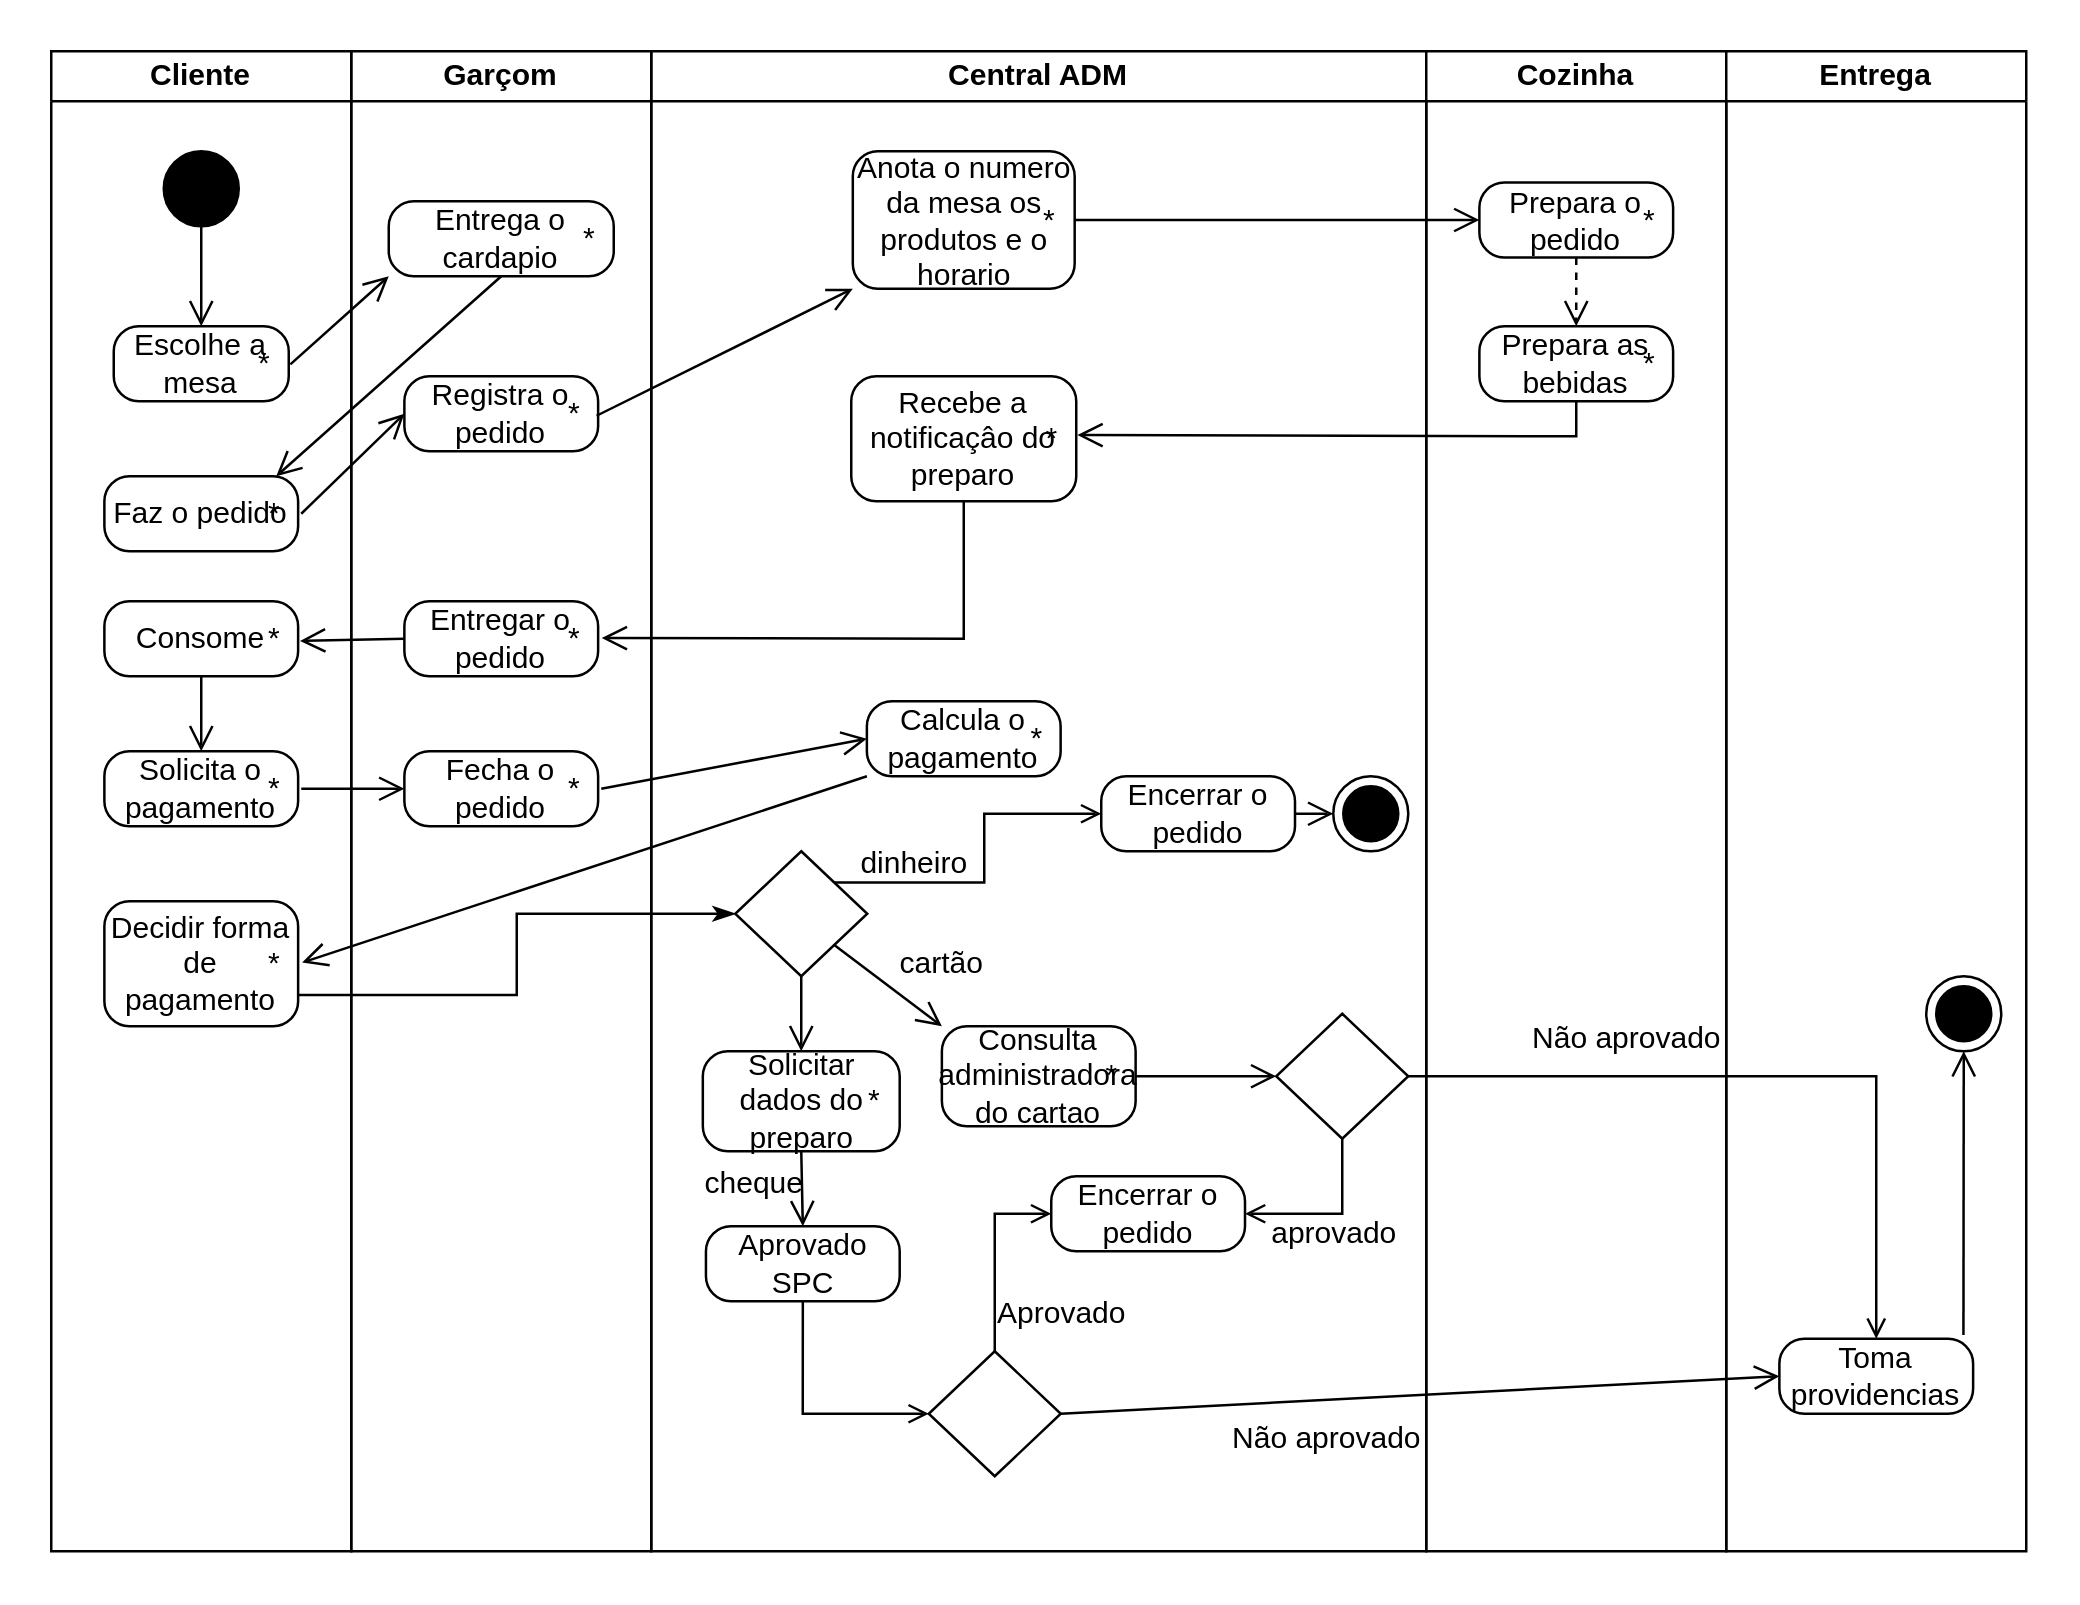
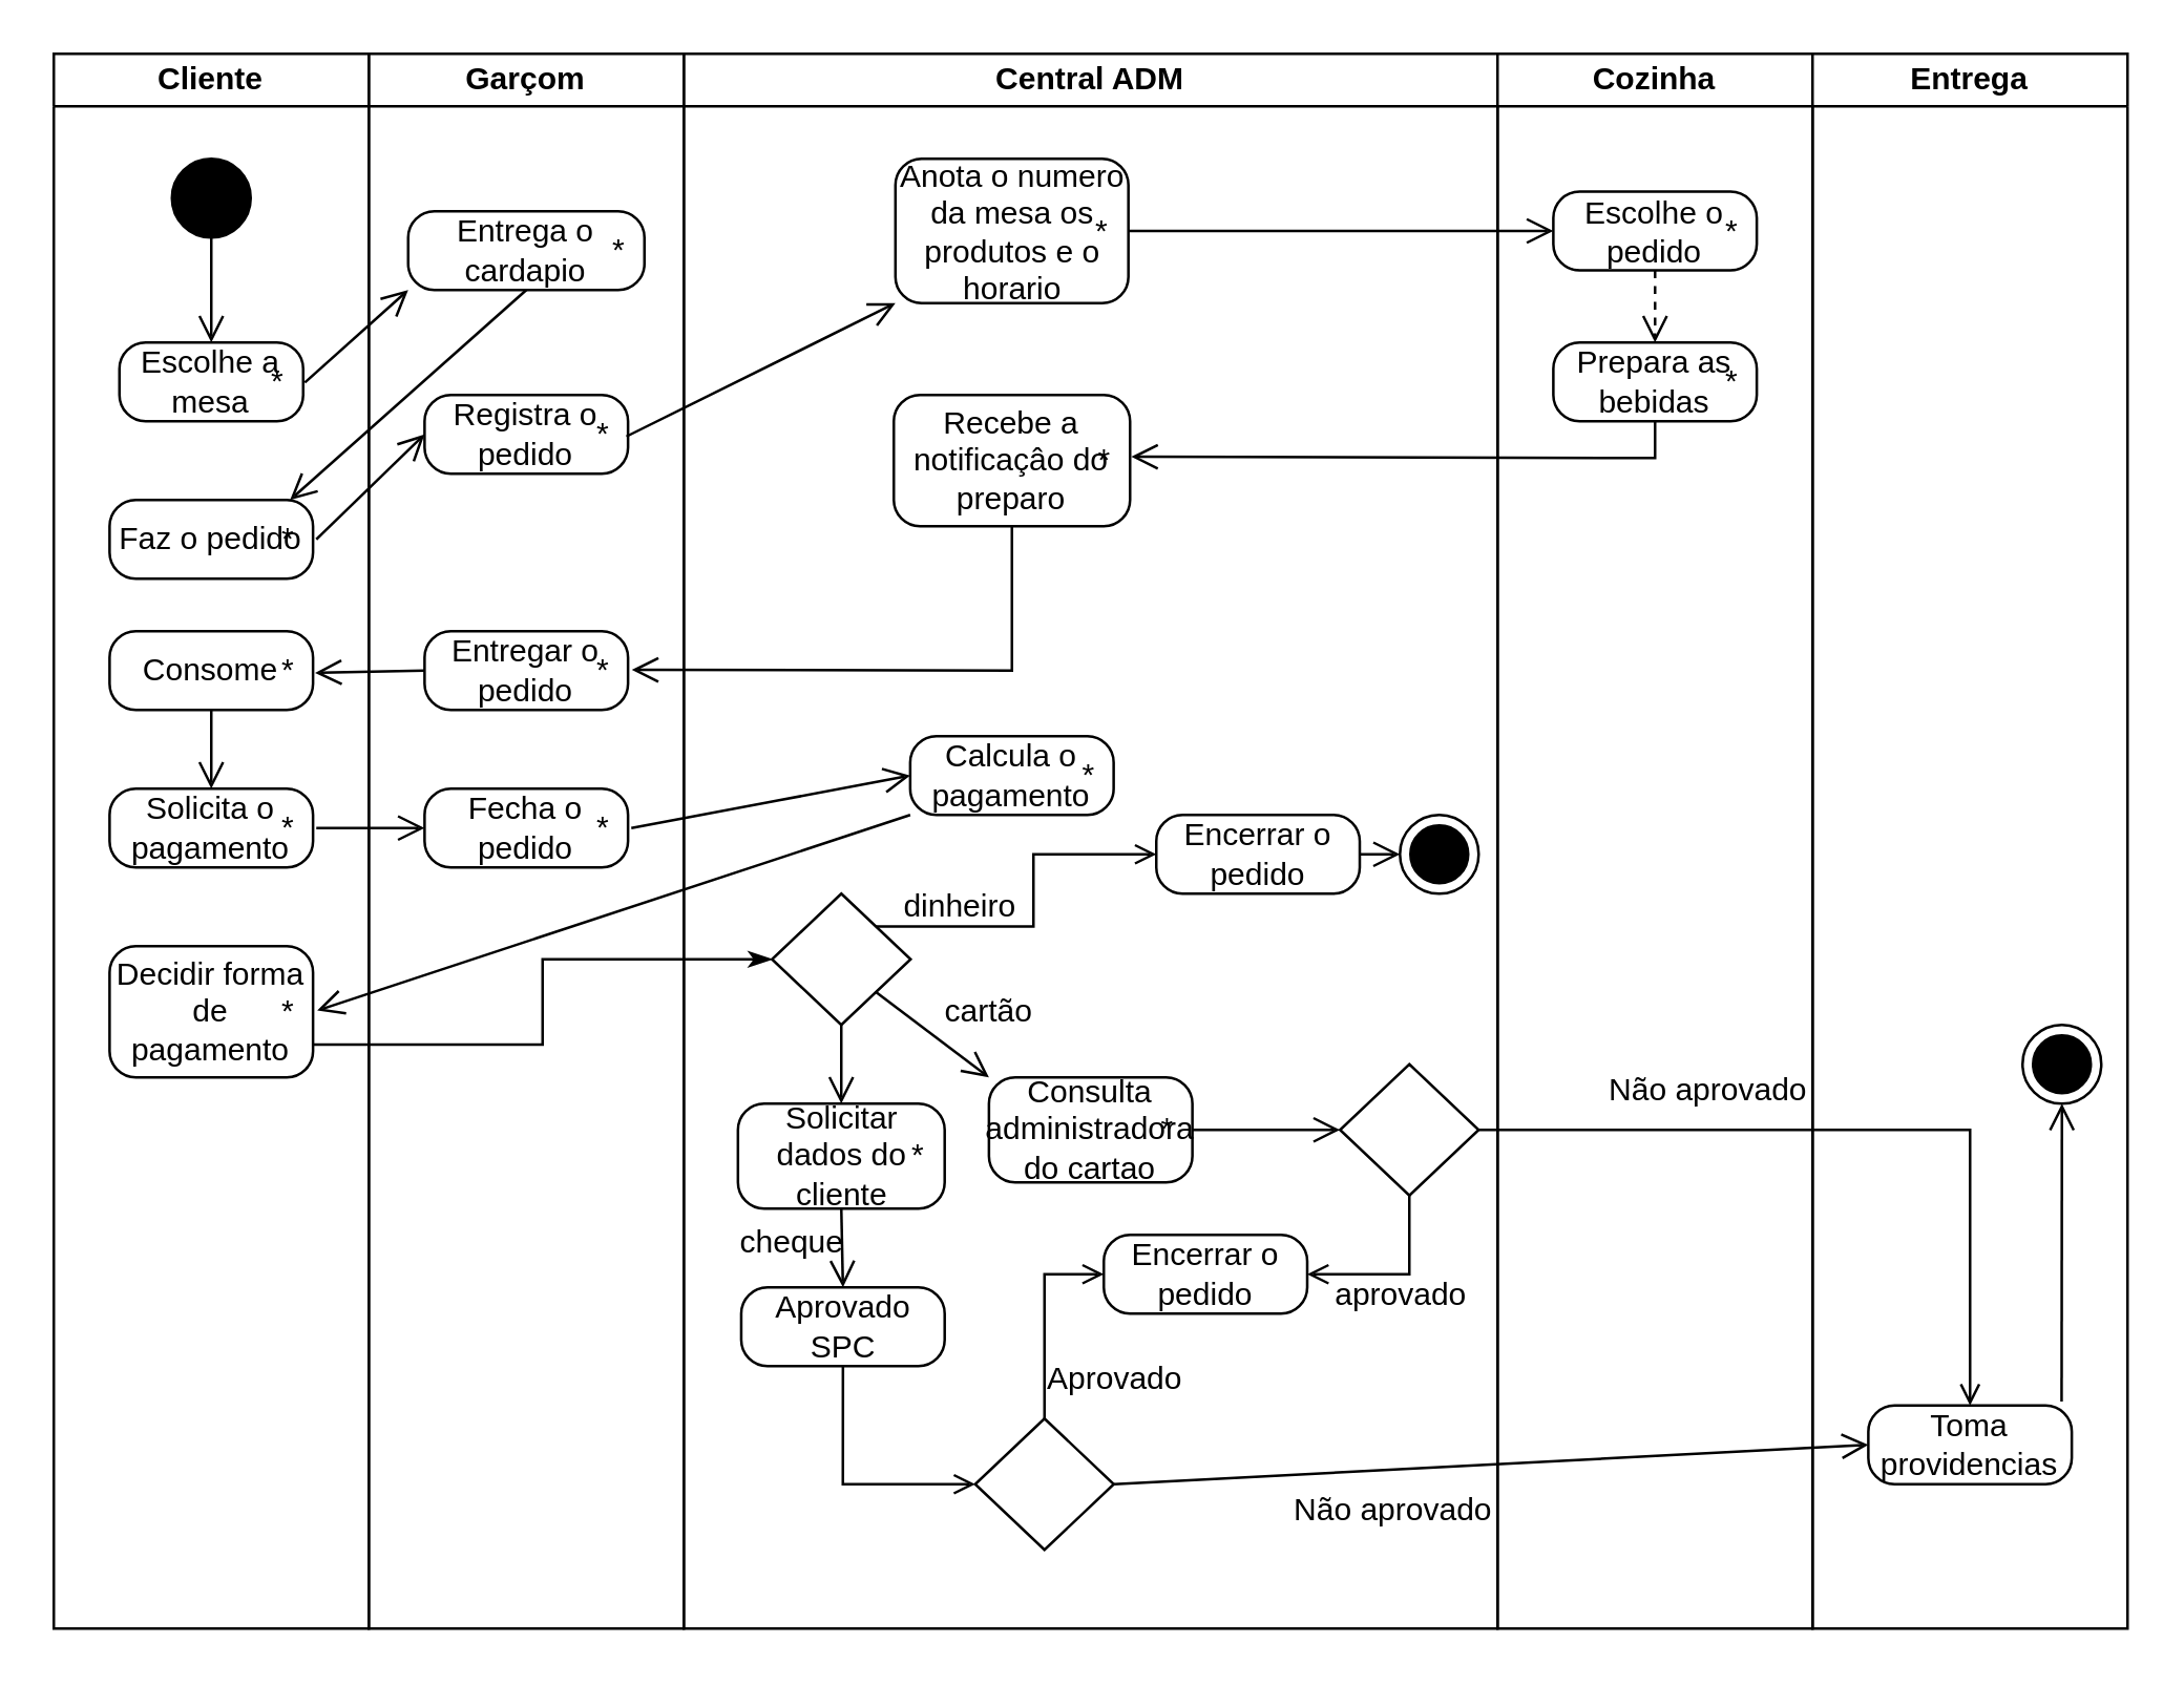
- <mxCell id="44" value="Prepara o pedido" style="html=1;dashed=0;rounded=1;absoluteArcSize=1;arcSize=20;verticalAlign=middle;align=center;whiteSpace=wrap;" vertex="1" parent="43"><mxGeometry x="21.25" y="52.5" width="77.5" height="30" as="geometry" /></mxCell>
+ <mxCell id="44" value="Escolhe o pedido" style="html=1;dashed=0;rounded=1;absoluteArcSize=1;arcSize=20;verticalAlign=middle;align=center;whiteSpace=wrap;" vertex="1" parent="43"><mxGeometry x="21.25" y="52.5" width="77.5" height="30" as="geometry" /></mxCell>
- <mxCell id="11" value="Solicitar dados do preparo" style="html=1;dashed=0;rounded=1;absoluteArcSize=1;arcSize=20;verticalAlign=middle;align=center;whiteSpace=wrap;" vertex="1" parent="2"><mxGeometry x="20.63" y="400" width="78.75" height="40" as="geometry" /></mxCell>
+ <mxCell id="11" value="Solicitar dados do cliente" style="html=1;dashed=0;rounded=1;absoluteArcSize=1;arcSize=20;verticalAlign=middle;align=center;whiteSpace=wrap;" vertex="1" parent="2"><mxGeometry x="20.63" y="400" width="78.75" height="40" as="geometry" /></mxCell>
